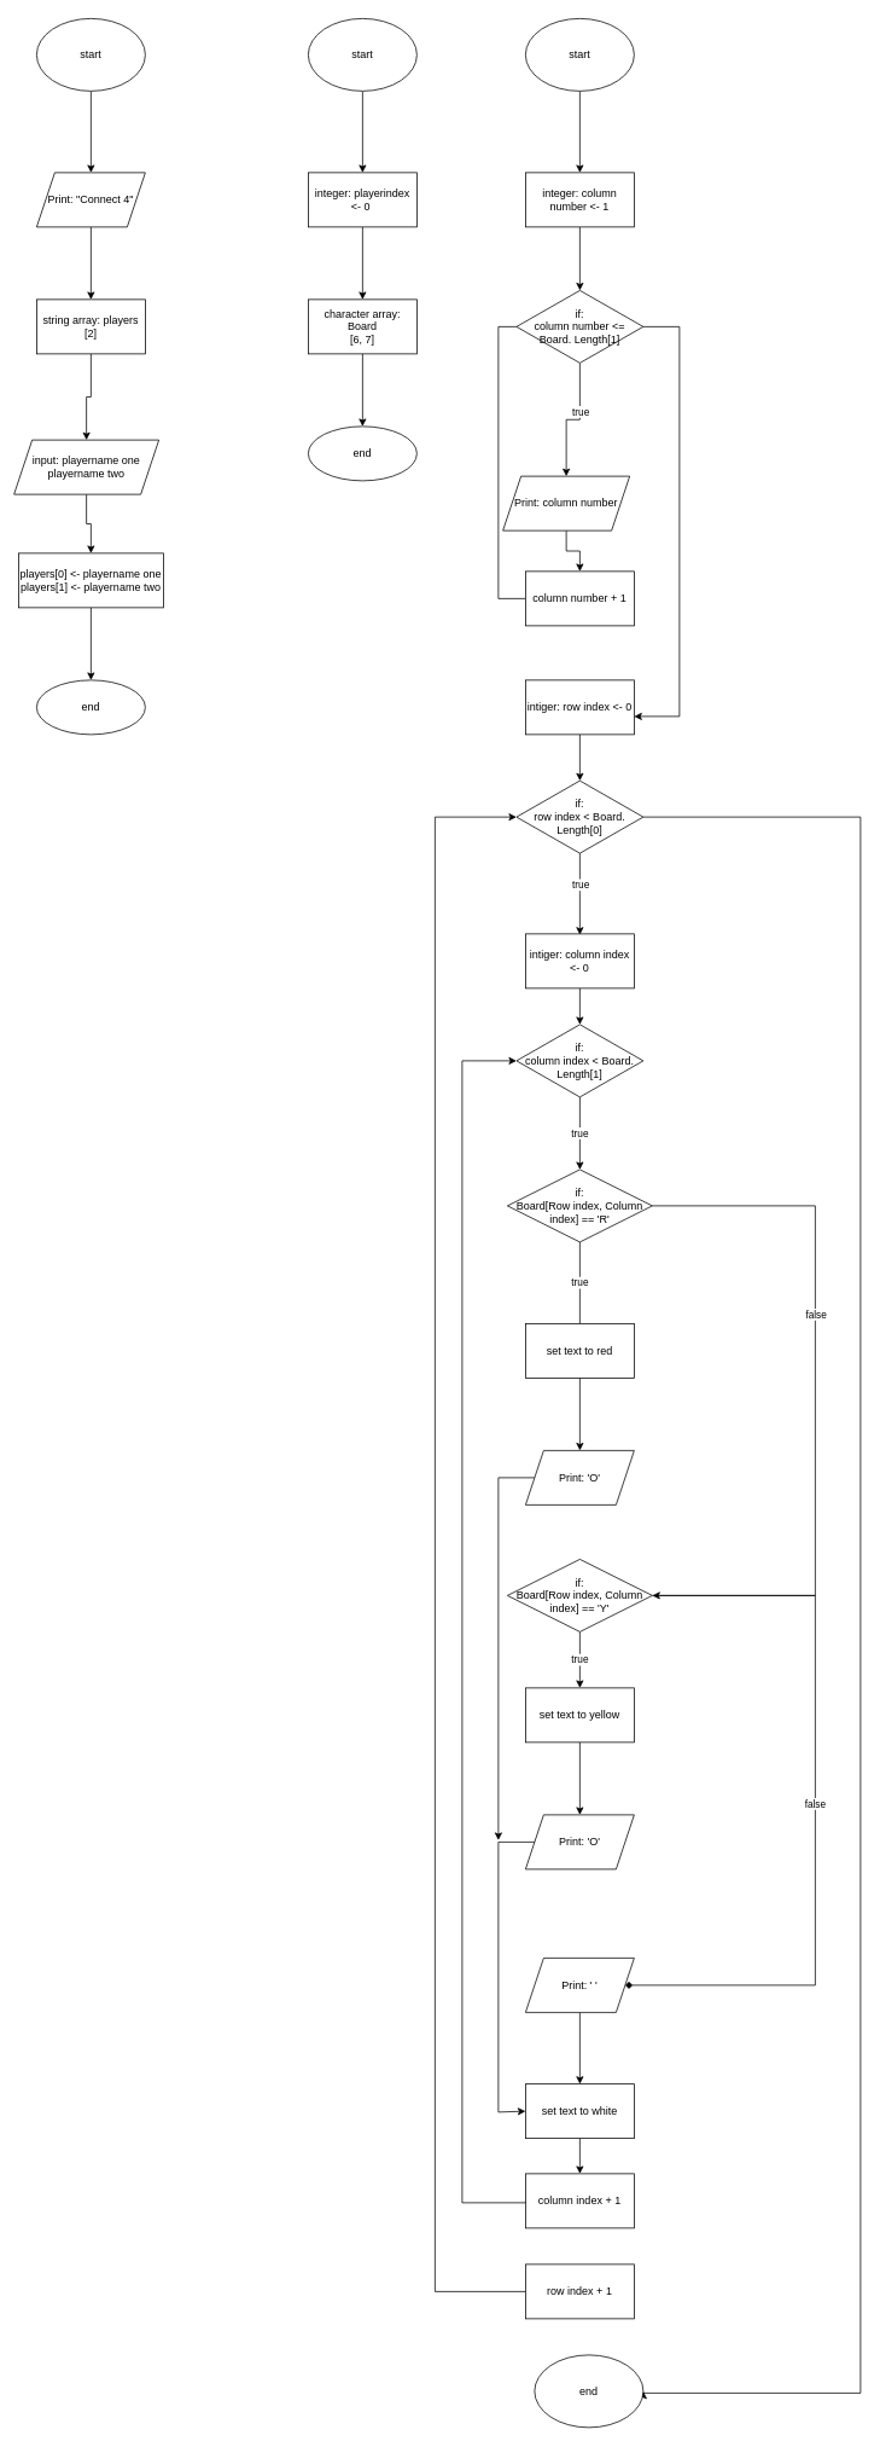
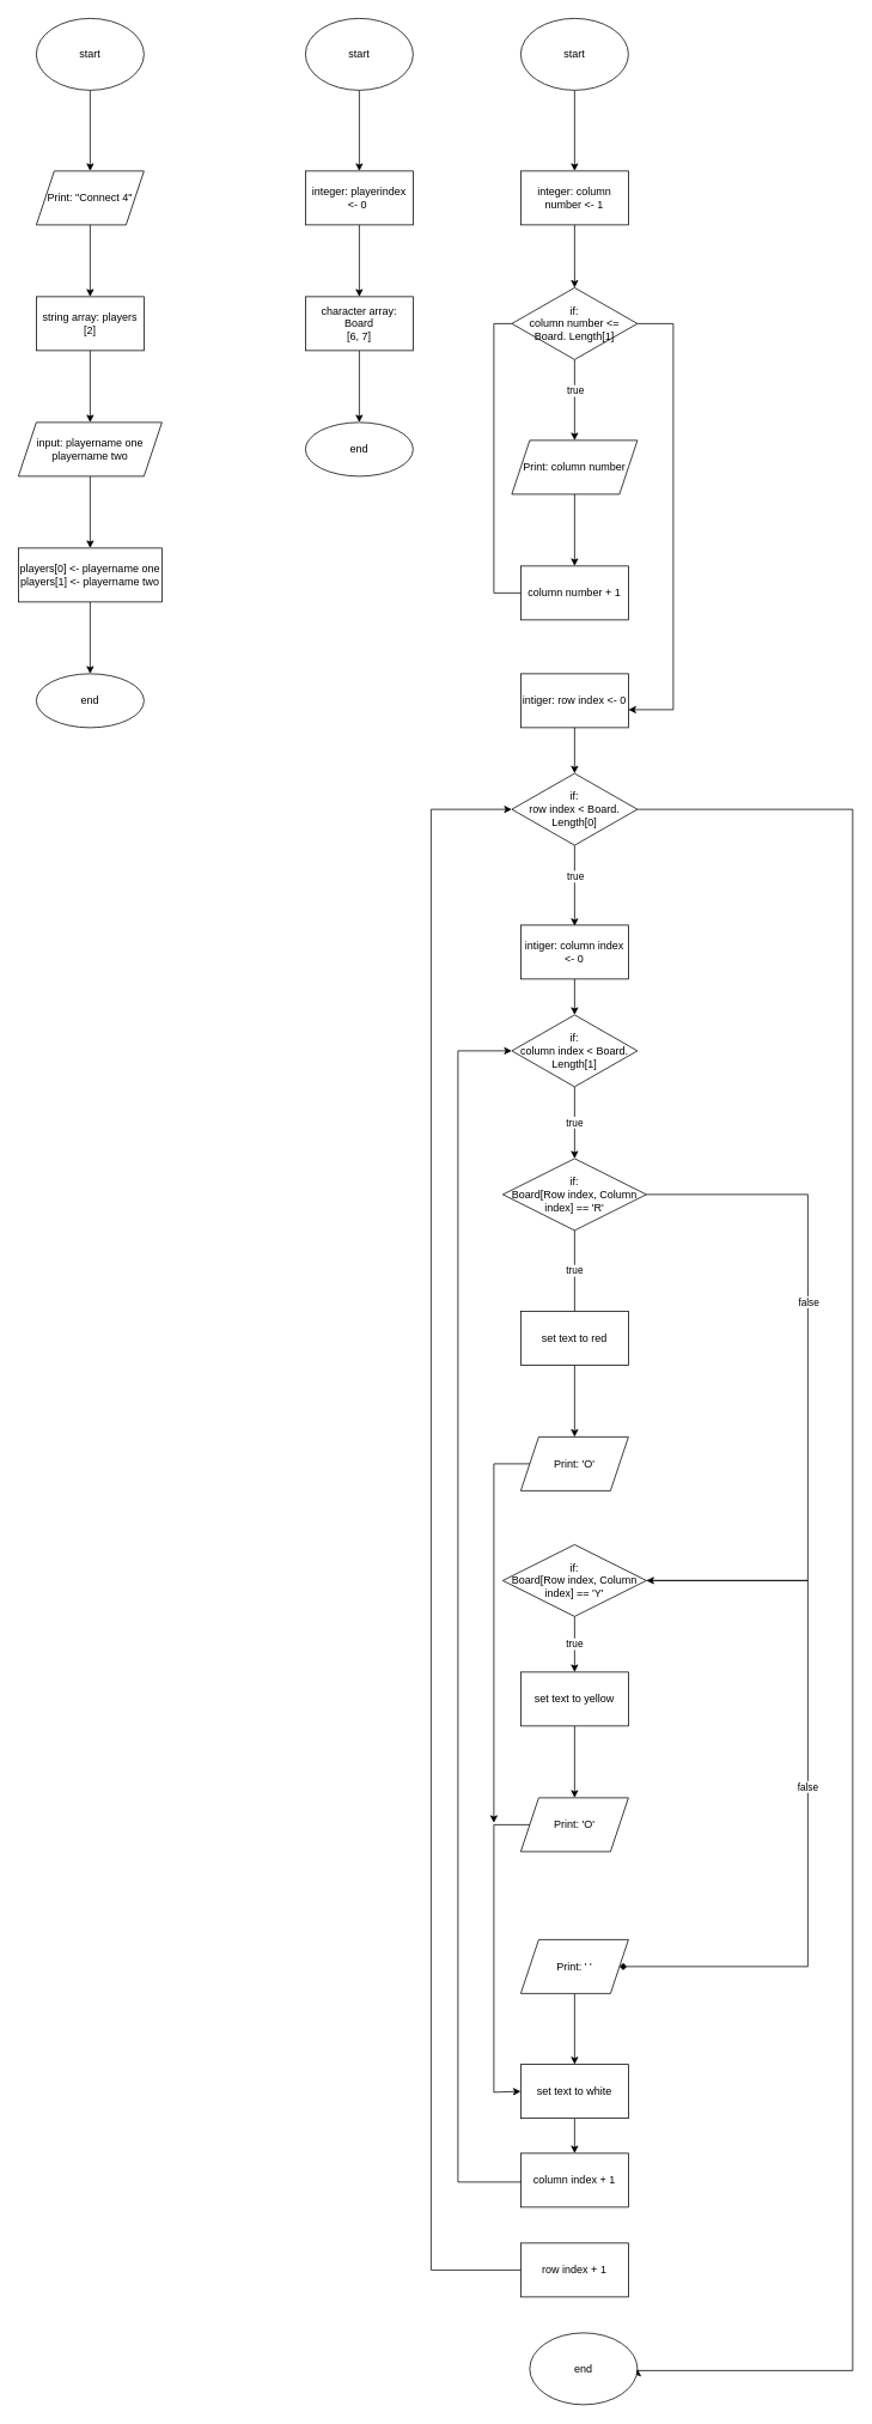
- <mxCell id="9" value="input: playername one&lt;br&gt;playername two" style="shape=parallelogram;perimeter=parallelogramPerimeter;whiteSpace=wrap;html=1;fixedSize=1;" vertex="1" parent="1"><mxGeometry x="15" y="485" width="160" height="60" as="geometry" /></mxCell>
+ <mxCell id="9" value="input: playername one&lt;br&gt;playername two" style="shape=parallelogram;perimeter=parallelogramPerimeter;whiteSpace=wrap;html=1;fixedSize=1;" vertex="1" parent="1"><mxGeometry x="20" y="470" width="160" height="60" as="geometry" /></mxCell>
- <mxCell id="29" value="Print: column number" style="shape=parallelogram;perimeter=parallelogramPerimeter;whiteSpace=wrap;html=1;fixedSize=1;" vertex="1" parent="1"><mxGeometry x="555" y="525" width="140" height="60" as="geometry" /></mxCell>
+ <mxCell id="29" value="Print: column number" style="shape=parallelogram;perimeter=parallelogramPerimeter;whiteSpace=wrap;html=1;fixedSize=1;" vertex="1" parent="1"><mxGeometry x="570" y="490" width="140" height="60" as="geometry" /></mxCell>
